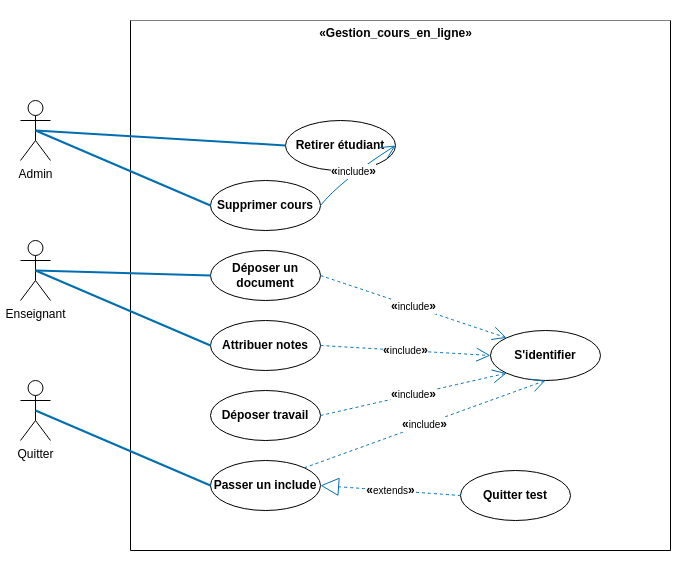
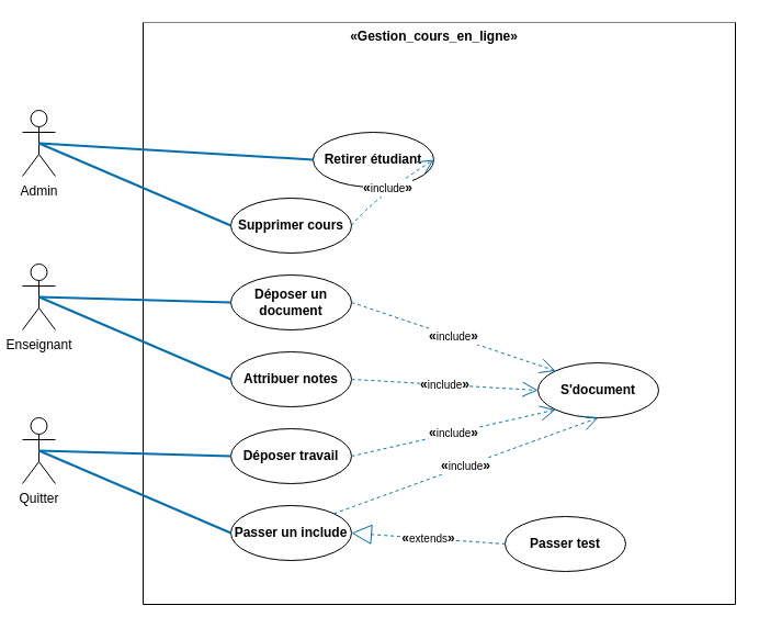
- <mxCell id="6" value="&lt;font style=&quot;&quot;&gt;&lt;font style=&quot;color: light-dark(rgb(0, 0, 0), rgb(0, 0, 0)); font-size: 10px;&quot;&gt;&lt;span style=&quot;font-size: 12px; font-weight: 700; text-wrap-mode: wrap;&quot;&gt;«&lt;/span&gt;include&lt;/font&gt;&lt;span style=&quot;font-size: 12px; font-weight: 700; text-wrap-mode: wrap;&quot;&gt;&lt;font style=&quot;color: light-dark(rgb(0, 0, 0), rgb(0, 0, 0));&quot;&gt;»&lt;/font&gt;&lt;/span&gt;&lt;/font&gt;" style="endArrow=open;endSize=12;dashed=0;html=1;rounded=0;fillColor=#1ba1e2;strokeColor=#006EAF;entryX=1;entryY=0.5;entryDx=0;entryDy=0;exitX=1;exitY=0.5;exitDx=0;exitDy=0;curved=1;strokeWidth=1;labelBackgroundColor=light-dark(#FFFFFF,#FFFFFF);" edge="1" parent="2" source="4" target="3"><mxGeometry x="-0.005" width="160" relative="1" as="geometry"><mxPoint x="190" y="184.5" as="sourcePoint" /><mxPoint x="350" y="184.5" as="targetPoint" /><Array as="points"><mxPoint x="210" y="160" /></Array><mxPoint as="offset" /></mxGeometry></mxCell>
+ <mxCell id="6" value="&lt;font style=&quot;&quot;&gt;&lt;font style=&quot;color: light-dark(rgb(0, 0, 0), rgb(0, 0, 0)); font-size: 10px;&quot;&gt;&lt;span style=&quot;font-size: 12px; font-weight: 700; text-wrap-mode: wrap;&quot;&gt;«&lt;/span&gt;include&lt;/font&gt;&lt;span style=&quot;font-size: 12px; font-weight: 700; text-wrap-mode: wrap;&quot;&gt;&lt;font style=&quot;color: light-dark(rgb(0, 0, 0), rgb(0, 0, 0));&quot;&gt;»&lt;/font&gt;&lt;/span&gt;&lt;/font&gt;" style="endArrow=open;endSize=12;dashed=1;html=1;rounded=0;fillColor=#1ba1e2;strokeColor=#006EAF;entryX=1;entryY=0.5;entryDx=0;entryDy=0;exitX=1;exitY=0.5;exitDx=0;exitDy=0;curved=1;strokeWidth=1;labelBackgroundColor=light-dark(#FFFFFF,#FFFFFF);" edge="1" parent="2" source="4" target="3"><mxGeometry x="-0.005" width="160" relative="1" as="geometry"><mxPoint x="190" y="184.5" as="sourcePoint" /><mxPoint x="350" y="184.5" as="targetPoint" /><Array as="points"><mxPoint x="210" y="160" /></Array><mxPoint as="offset" /></mxGeometry></mxCell>
- <mxCell id="11" value="S'identifier" style="ellipse;whiteSpace=wrap;html=1;labelBackgroundColor=none;strokeColor=light-dark(#000000,#797979);fillColor=light-dark(#FFFFFF,#818181);fontStyle=1" vertex="1" parent="2"><mxGeometry x="360" y="310" width="110" height="50" as="geometry" /></mxCell>
+ <mxCell id="11" value="S'document" style="ellipse;whiteSpace=wrap;html=1;labelBackgroundColor=none;strokeColor=light-dark(#000000,#797979);fillColor=light-dark(#FFFFFF,#818181);fontStyle=1" vertex="1" parent="2"><mxGeometry x="360" y="310" width="110" height="50" as="geometry" /></mxCell>
+ <mxCell id="25" style="rounded=0;orthogonalLoop=1;jettySize=auto;html=1;endArrow=none;endFill=0;strokeColor=#006EAF;fillColor=#1ba1e2;startSize=7;strokeWidth=2;curved=1;entryX=0;entryY=0.5;entryDx=0;entryDy=0;exitX=0.5;exitY=0.5;exitDx=0;exitDy=0;exitPerimeter=0;" edge="1" parent="1" source="19" target="10"><mxGeometry relative="1" as="geometry"><mxPoint x="80" y="410" as="sourcePoint" /><mxPoint x="255" y="415" as="targetPoint" /></mxGeometry></mxCell>
- <mxCell id="12" value="Quitter test" style="ellipse;whiteSpace=wrap;html=1;labelBackgroundColor=none;strokeColor=light-dark(#000000,#797979);fillColor=light-dark(#FFFFFF,#818181);fontStyle=1" vertex="1" parent="2"><mxGeometry x="330" y="450" width="110" height="50" as="geometry" /></mxCell>
+ <mxCell id="12" value="Passer test" style="ellipse;whiteSpace=wrap;html=1;labelBackgroundColor=none;strokeColor=light-dark(#000000,#797979);fillColor=light-dark(#FFFFFF,#818181);fontStyle=1" vertex="1" parent="2"><mxGeometry x="330" y="450" width="110" height="50" as="geometry" /></mxCell>
